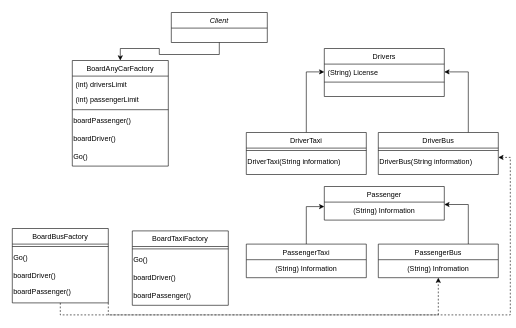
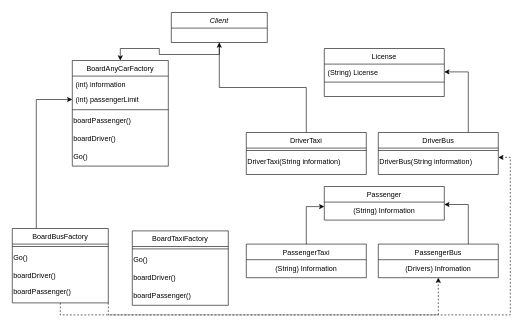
- <mxCell id="23" value="Drivers" style="swimlane;fontStyle=0;align=center;verticalAlign=top;childLayout=stackLayout;horizontal=1;startSize=26;horizontalStack=0;resizeParent=1;resizeLast=0;collapsible=1;marginBottom=0;rounded=0;shadow=0;strokeWidth=1;" parent="1" vertex="1"><mxGeometry x="540" y="80" width="200" height="80" as="geometry"><mxRectangle x="130" y="380" width="160" height="26" as="alternateBounds" /></mxGeometry></mxCell>
+ <mxCell id="23" value="License" style="swimlane;fontStyle=0;align=center;verticalAlign=top;childLayout=stackLayout;horizontal=1;startSize=26;horizontalStack=0;resizeParent=1;resizeLast=0;collapsible=1;marginBottom=0;rounded=0;shadow=0;strokeWidth=1;" parent="1" vertex="1"><mxGeometry x="540" y="80" width="200" height="80" as="geometry"><mxRectangle x="130" y="380" width="160" height="26" as="alternateBounds" /></mxGeometry></mxCell>
- <mxCell id="5" value="(int) driversLimit" style="text;align=left;verticalAlign=top;spacingLeft=4;spacingRight=4;overflow=hidden;rotatable=0;points=[[0,0.5],[1,0.5]];portConstraint=eastwest;" parent="4" vertex="1"><mxGeometry y="26" width="160" height="26" as="geometry" /></mxCell>
+ <mxCell id="5" value="(int) information" style="text;align=left;verticalAlign=top;spacingLeft=4;spacingRight=4;overflow=hidden;rotatable=0;points=[[0,0.5],[1,0.5]];portConstraint=eastwest;" parent="4" vertex="1"><mxGeometry y="26" width="160" height="26" as="geometry" /></mxCell>
- <mxCell id="19" style="edgeStyle=orthogonalEdgeStyle;rounded=0;orthogonalLoop=1;jettySize=auto;html=1;exitX=0.5;exitY=0;exitDx=0;exitDy=0;entryX=0;entryY=0.5;entryDx=0;entryDy=0;" parent="1" source="20" target="24" edge="1"><mxGeometry relative="1" as="geometry" /></mxCell>
+ <mxCell id="19" style="edgeStyle=orthogonalEdgeStyle;rounded=0;orthogonalLoop=1;jettySize=auto;html=1;exitX=0.5;exitY=0;exitDx=0;exitDy=0;" parent="1" source="20" target="3" edge="1"><mxGeometry relative="1" as="geometry" /></mxCell>
+ <mxCell id="13" style="edgeStyle=orthogonalEdgeStyle;rounded=0;orthogonalLoop=1;jettySize=auto;html=1;exitX=0.25;exitY=0;exitDx=0;exitDy=0;entryX=0;entryY=0.5;entryDx=0;entryDy=0;" parent="1" source="14" target="6" edge="1"><mxGeometry relative="1" as="geometry" /></mxCell>
- <mxCell id="37" value="(String) Infromation" style="text;html=1;strokeColor=none;fillColor=none;align=center;verticalAlign=middle;whiteSpace=wrap;rounded=0;" vertex="1" parent="36"><mxGeometry y="26" width="200" height="30" as="geometry" /></mxCell>
+ <mxCell id="37" value="(Drivers) Infromation" style="text;html=1;strokeColor=none;fillColor=none;align=center;verticalAlign=middle;whiteSpace=wrap;rounded=0;" vertex="1" parent="36"><mxGeometry y="26" width="200" height="30" as="geometry" /></mxCell>
